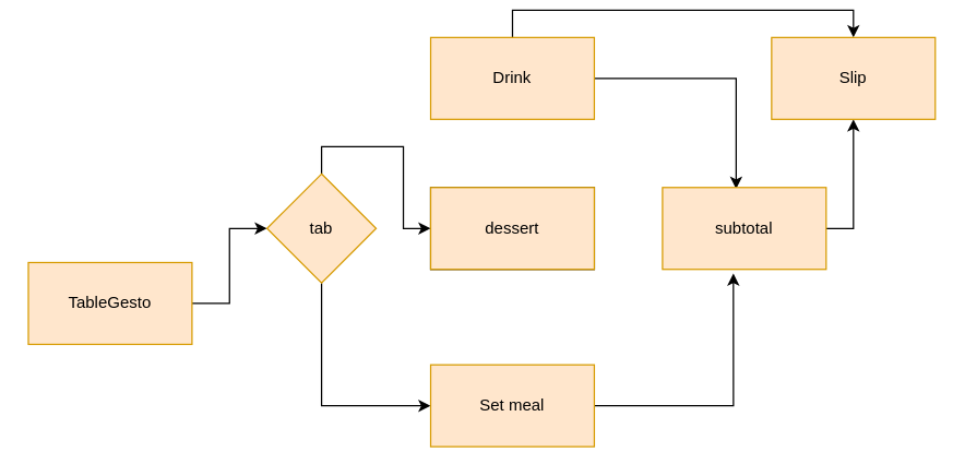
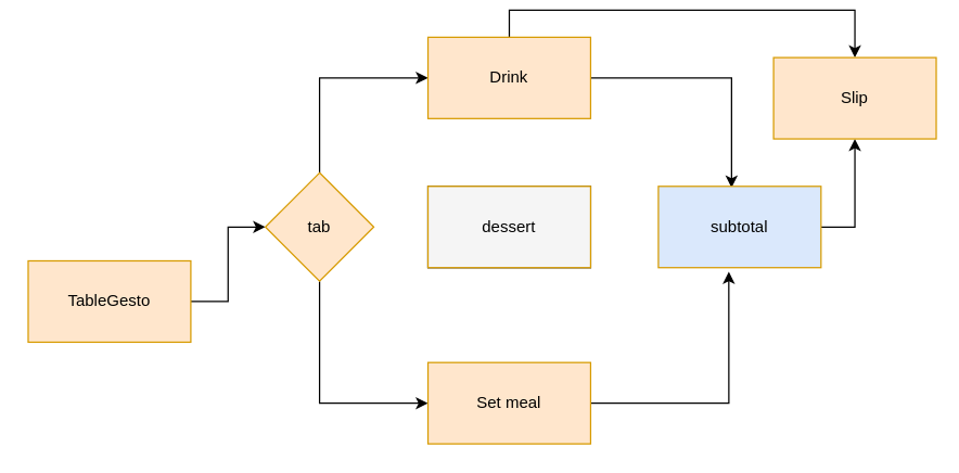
- <mxCell id="16" value="Slip" style="whiteSpace=wrap;html=1;fillColor=#ffe6cc;strokeColor=#d79b00;" parent="1" vertex="1"><mxGeometry x="565" y="20" width="120" height="60" as="geometry" /></mxCell>
+ <mxCell id="16" value="Slip" style="whiteSpace=wrap;html=1;fillColor=#ffe6cc;strokeColor=#d79b00;" parent="1" vertex="1"><mxGeometry x="570" y="35" width="120" height="60" as="geometry" /></mxCell>
- <mxCell id="4" style="edgeStyle=orthogonalEdgeStyle;rounded=0;orthogonalLoop=1;jettySize=auto;html=1;exitX=0.5;exitY=0;exitDx=0;exitDy=0;" parent="1" source="6" target="15" edge="1"><mxGeometry relative="1" as="geometry" /></mxCell>
+ <mxCell id="4" style="edgeStyle=orthogonalEdgeStyle;rounded=0;orthogonalLoop=1;jettySize=auto;html=1;entryX=0;entryY=0.5;entryDx=0;entryDy=0;exitX=0.5;exitY=0;exitDx=0;exitDy=0;" parent="1" source="6" target="10" edge="1"><mxGeometry relative="1" as="geometry" /></mxCell>
- <mxCell id="15" value="dessert" style="rounded=0;whiteSpace=wrap;html=1;fillColor=#ffe6cc;strokeColor=#d79b00;" parent="1" vertex="1"><mxGeometry x="315" y="130" width="120" height="60" as="geometry" /></mxCell>
+ <mxCell id="15" value="dessert" style="rounded=0;whiteSpace=wrap;html=1;fillColor=#f5f5f5;strokeColor=#d79b00;" parent="1" vertex="1"><mxGeometry x="315" y="130" width="120" height="60" as="geometry" /></mxCell>
- <mxCell id="14" value="subtotal" style="rounded=0;whiteSpace=wrap;html=1;fillColor=#ffe6cc;strokeColor=#d79b00;" parent="1" vertex="1"><mxGeometry x="485" y="130" width="120" height="60" as="geometry" /></mxCell>
+ <mxCell id="14" value="subtotal" style="rounded=0;whiteSpace=wrap;html=1;fillColor=#dae8fc;strokeColor=#d79b00;" parent="1" vertex="1"><mxGeometry x="485" y="130" width="120" height="60" as="geometry" /></mxCell>
